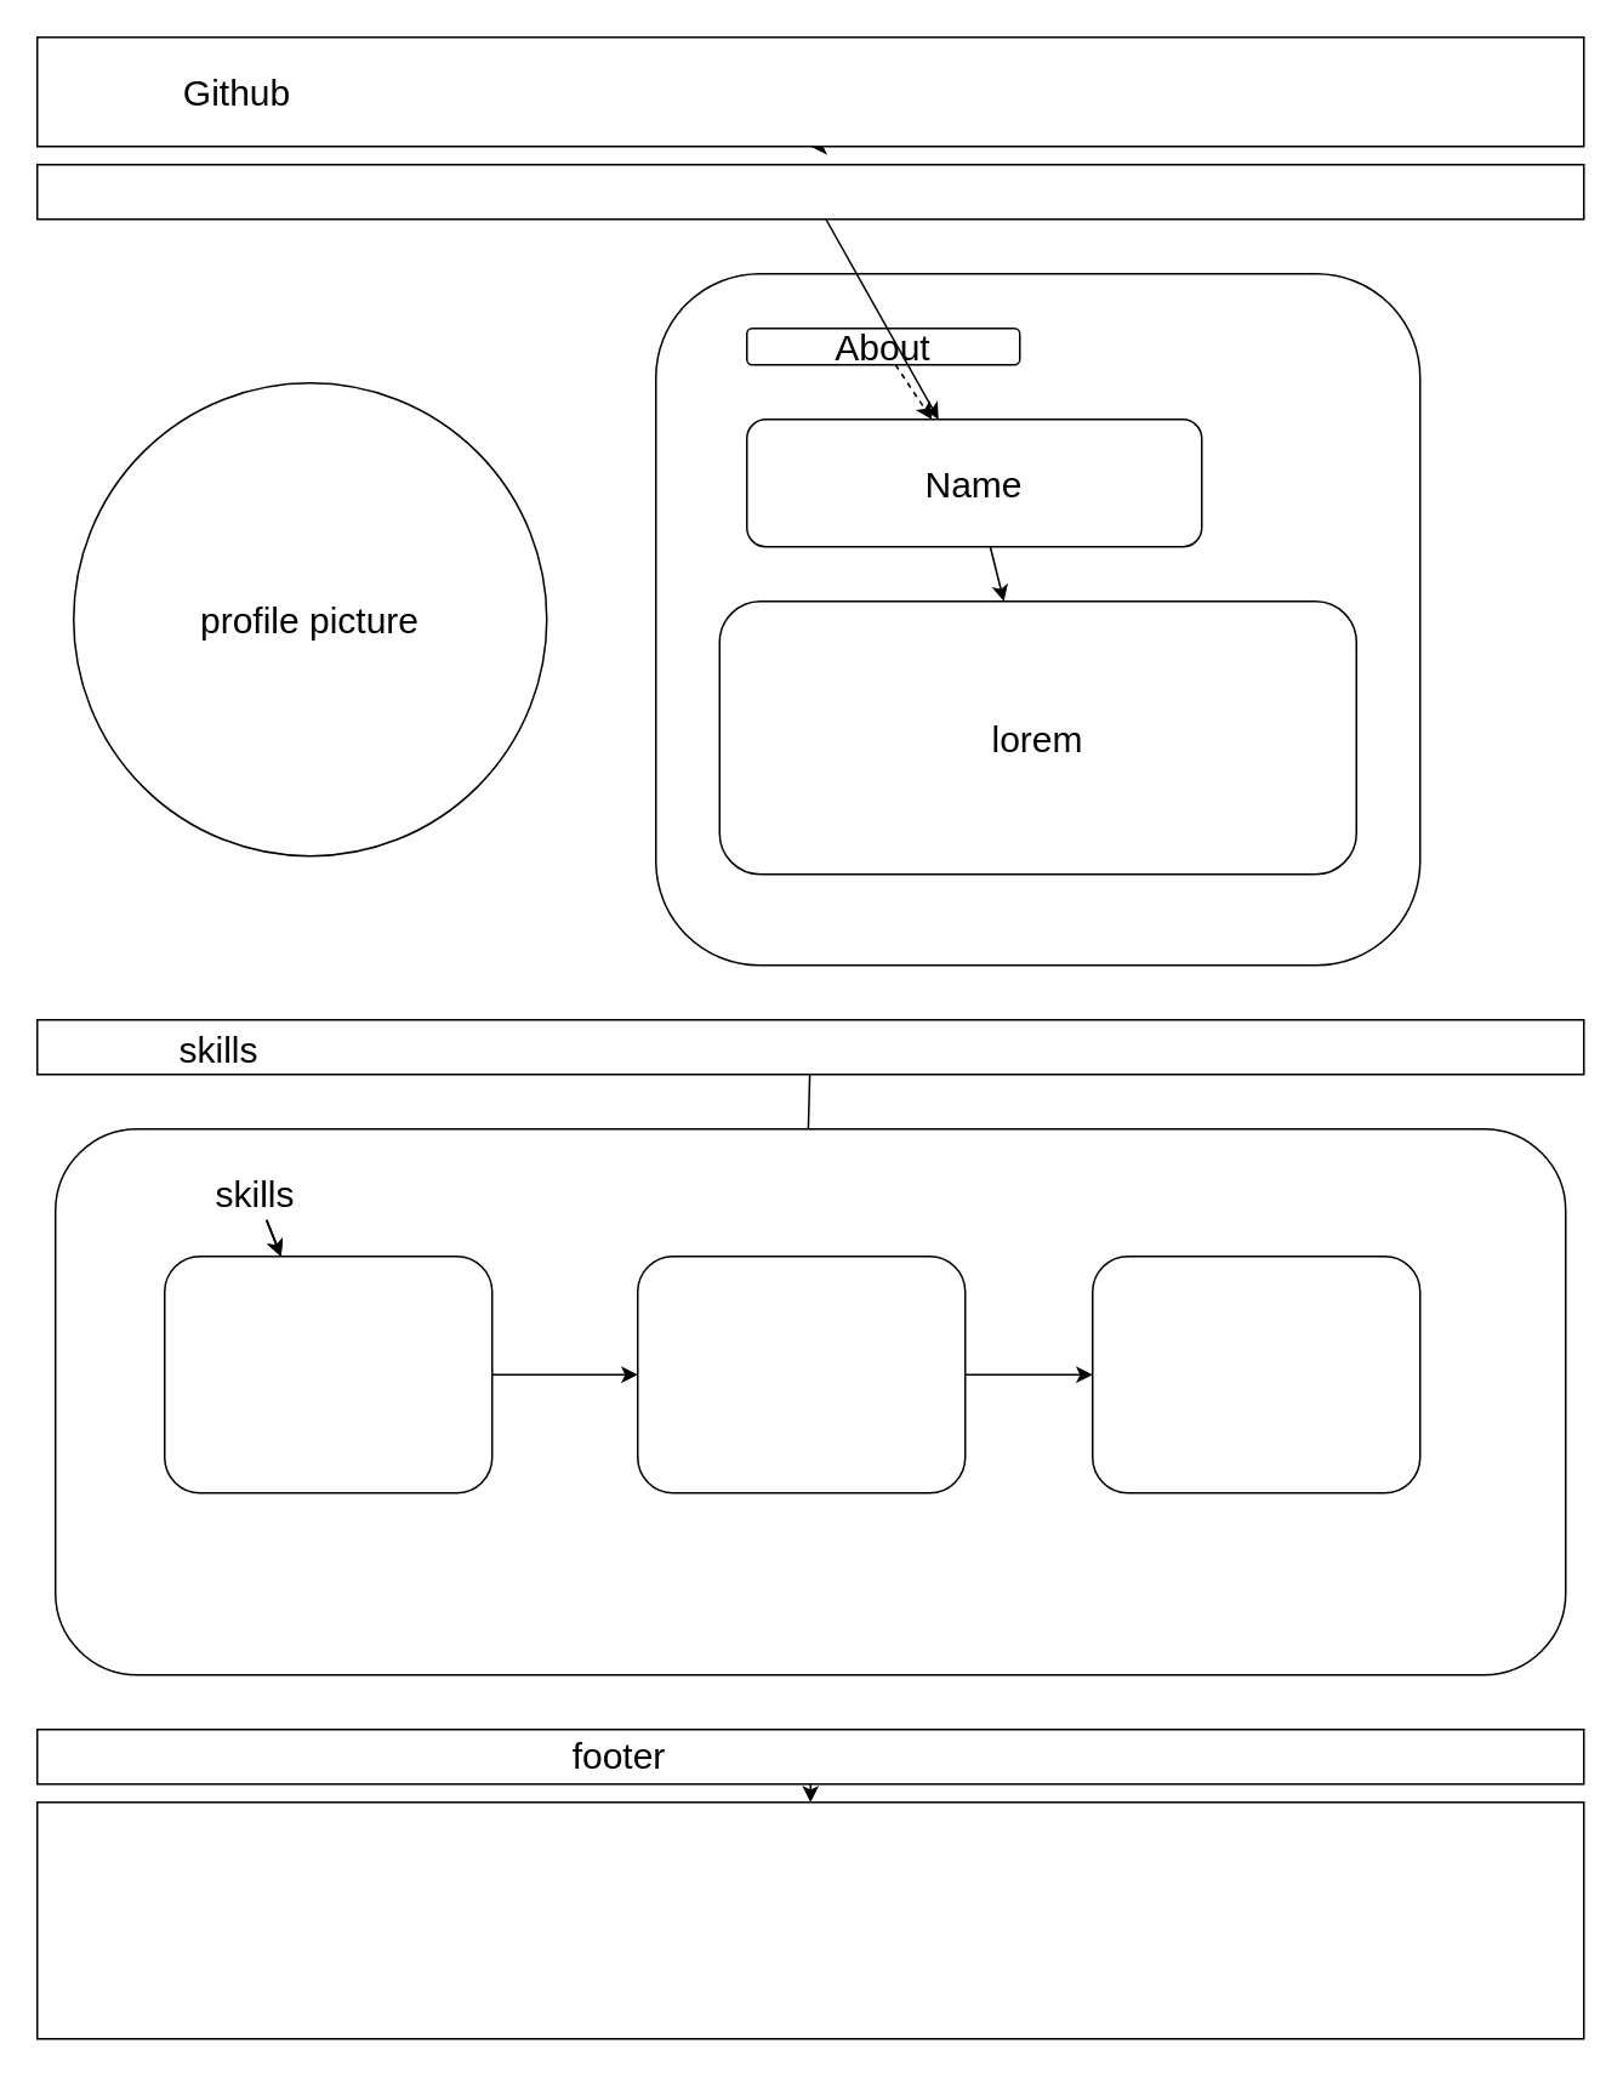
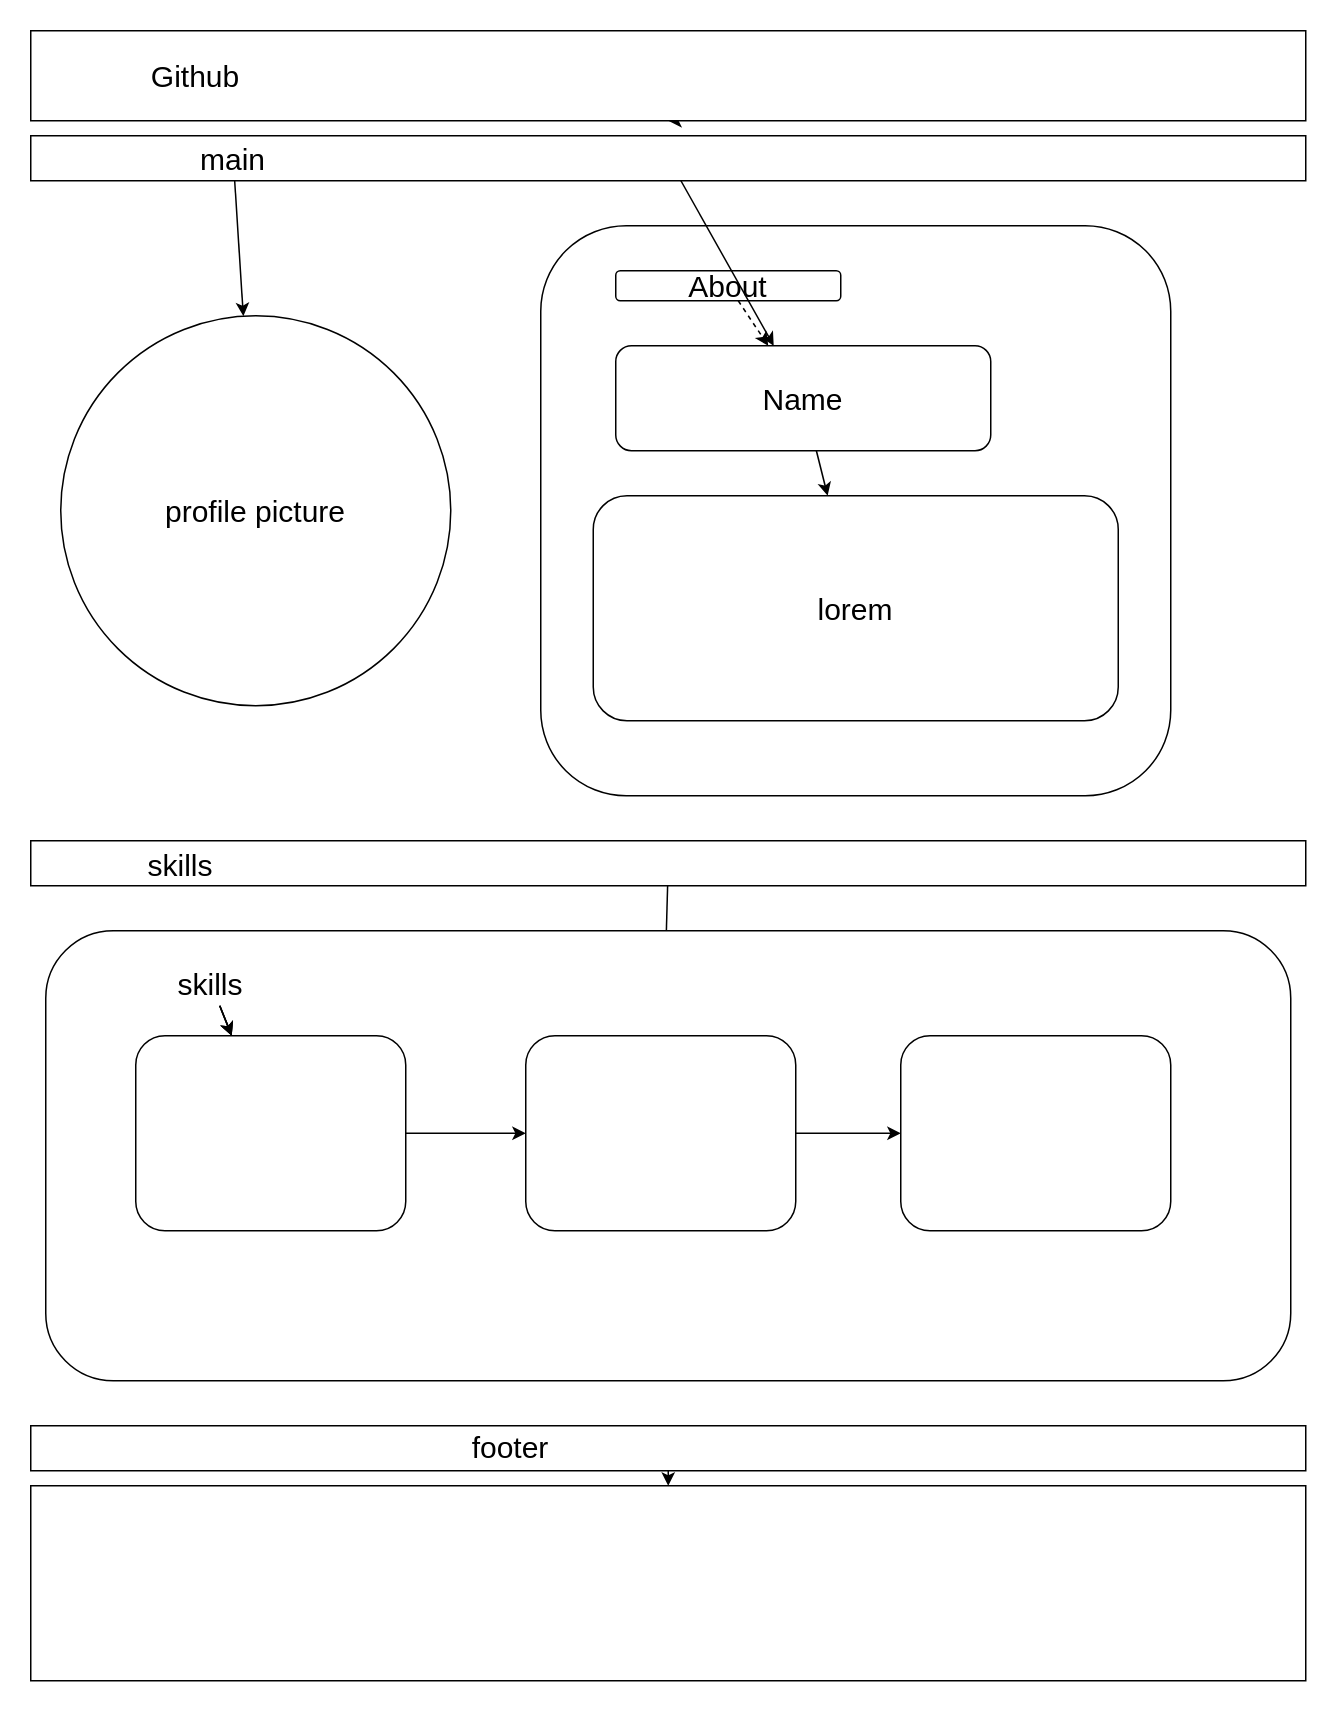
+ <mxCell id="28" value="main" style="text;html=1;strokeColor=none;fillColor=none;align=center;verticalAlign=middle;whiteSpace=wrap;overflow=hidden;fontSize=20;" vertex="1" parent="1"><mxGeometry x="110" y="90" width="90" height="30" as="geometry" /></mxCell>
+ <mxCell id="27" value="" style="edgeStyle=none;html=1;fontSize=20;" edge="1" parent="1" source="28" target="7"><mxGeometry relative="1" as="geometry" /></mxCell>
